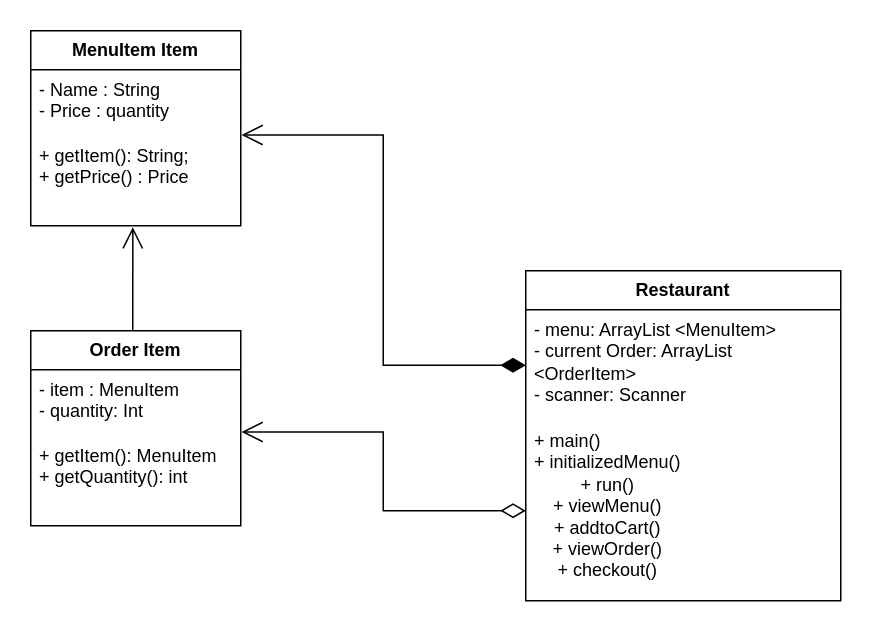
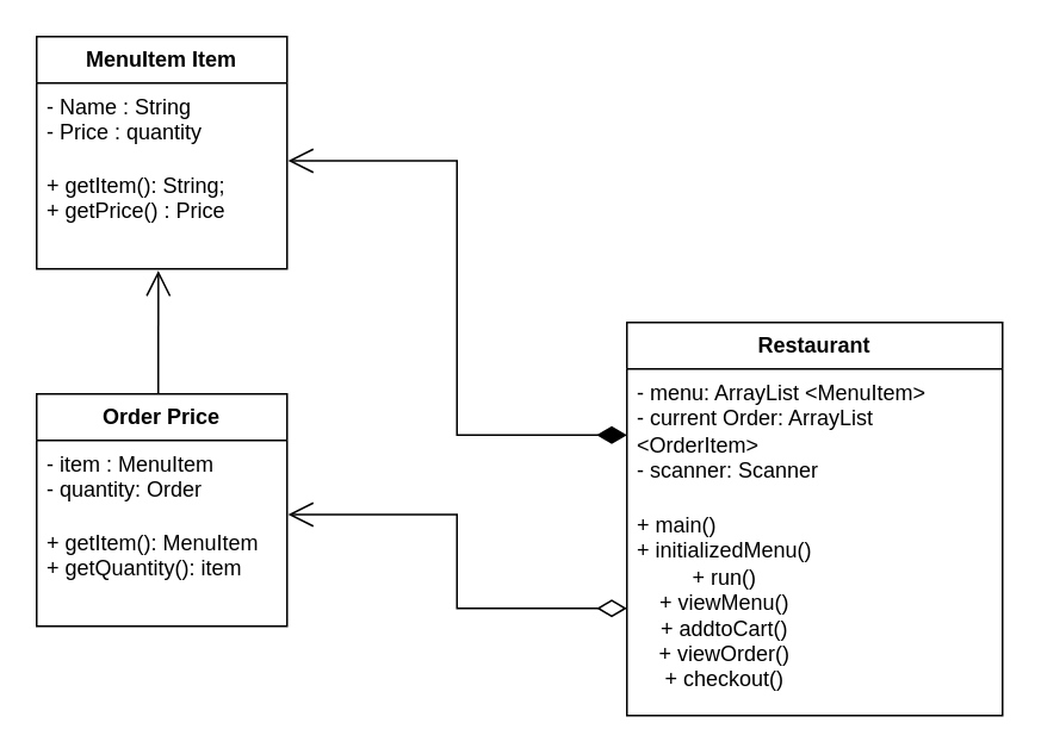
- <mxCell id="2" value="&lt;span style=&quot;font-weight: 700;&quot;&gt;Order Item&lt;/span&gt;" style="swimlane;fontStyle=0;childLayout=stackLayout;horizontal=1;startSize=26;fillColor=none;horizontalStack=0;resizeParent=1;resizeParentMax=0;resizeLast=0;collapsible=1;marginBottom=0;whiteSpace=wrap;html=1;" vertex="1" parent="1"><mxGeometry x="20" y="220" width="140" height="130" as="geometry" /></mxCell>
+ <mxCell id="2" value="&lt;span style=&quot;font-weight: 700;&quot;&gt;Order Price&lt;/span&gt;" style="swimlane;fontStyle=0;childLayout=stackLayout;horizontal=1;startSize=26;fillColor=none;horizontalStack=0;resizeParent=1;resizeParentMax=0;resizeLast=0;collapsible=1;marginBottom=0;whiteSpace=wrap;html=1;" vertex="1" parent="1"><mxGeometry x="20" y="220" width="140" height="130" as="geometry" /></mxCell>
- <mxCell id="3" value="&lt;span style=&quot;text-align: center;&quot;&gt;- item : MenuItem&lt;/span&gt;&lt;br style=&quot;text-align: center;&quot;&gt;&lt;span style=&quot;text-align: center;&quot;&gt;- quantity: Int&lt;/span&gt;" style="text;strokeColor=none;fillColor=none;align=left;verticalAlign=top;spacingLeft=4;spacingRight=4;overflow=hidden;rotatable=0;points=[[0,0.5],[1,0.5]];portConstraint=eastwest;whiteSpace=wrap;html=1;" vertex="1" parent="2"><mxGeometry y="26" width="140" height="44" as="geometry" /></mxCell>
+ <mxCell id="3" value="&lt;span style=&quot;text-align: center;&quot;&gt;- item : MenuItem&lt;/span&gt;&lt;br style=&quot;text-align: center;&quot;&gt;&lt;span style=&quot;text-align: center;&quot;&gt;- quantity: Order&lt;/span&gt;" style="text;strokeColor=none;fillColor=none;align=left;verticalAlign=top;spacingLeft=4;spacingRight=4;overflow=hidden;rotatable=0;points=[[0,0.5],[1,0.5]];portConstraint=eastwest;whiteSpace=wrap;html=1;" vertex="1" parent="2"><mxGeometry y="26" width="140" height="44" as="geometry" /></mxCell>
- <mxCell id="4" value="&lt;span style=&quot;text-align: center;&quot;&gt;+ getItem(): MenuItem&lt;/span&gt;&lt;br style=&quot;text-align: center;&quot;&gt;&lt;span style=&quot;text-align: center;&quot;&gt;+ getQuantity(): int&lt;/span&gt;" style="text;strokeColor=none;fillColor=none;align=left;verticalAlign=top;spacingLeft=4;spacingRight=4;overflow=hidden;rotatable=0;points=[[0,0.5],[1,0.5]];portConstraint=eastwest;whiteSpace=wrap;html=1;" vertex="1" parent="2"><mxGeometry y="70" width="140" height="60" as="geometry" /></mxCell>
+ <mxCell id="4" value="&lt;span style=&quot;text-align: center;&quot;&gt;+ getItem(): MenuItem&lt;/span&gt;&lt;br style=&quot;text-align: center;&quot;&gt;&lt;span style=&quot;text-align: center;&quot;&gt;+ getQuantity(): item&lt;/span&gt;" style="text;strokeColor=none;fillColor=none;align=left;verticalAlign=top;spacingLeft=4;spacingRight=4;overflow=hidden;rotatable=0;points=[[0,0.5],[1,0.5]];portConstraint=eastwest;whiteSpace=wrap;html=1;" vertex="1" parent="2"><mxGeometry y="70" width="140" height="60" as="geometry" /></mxCell>
